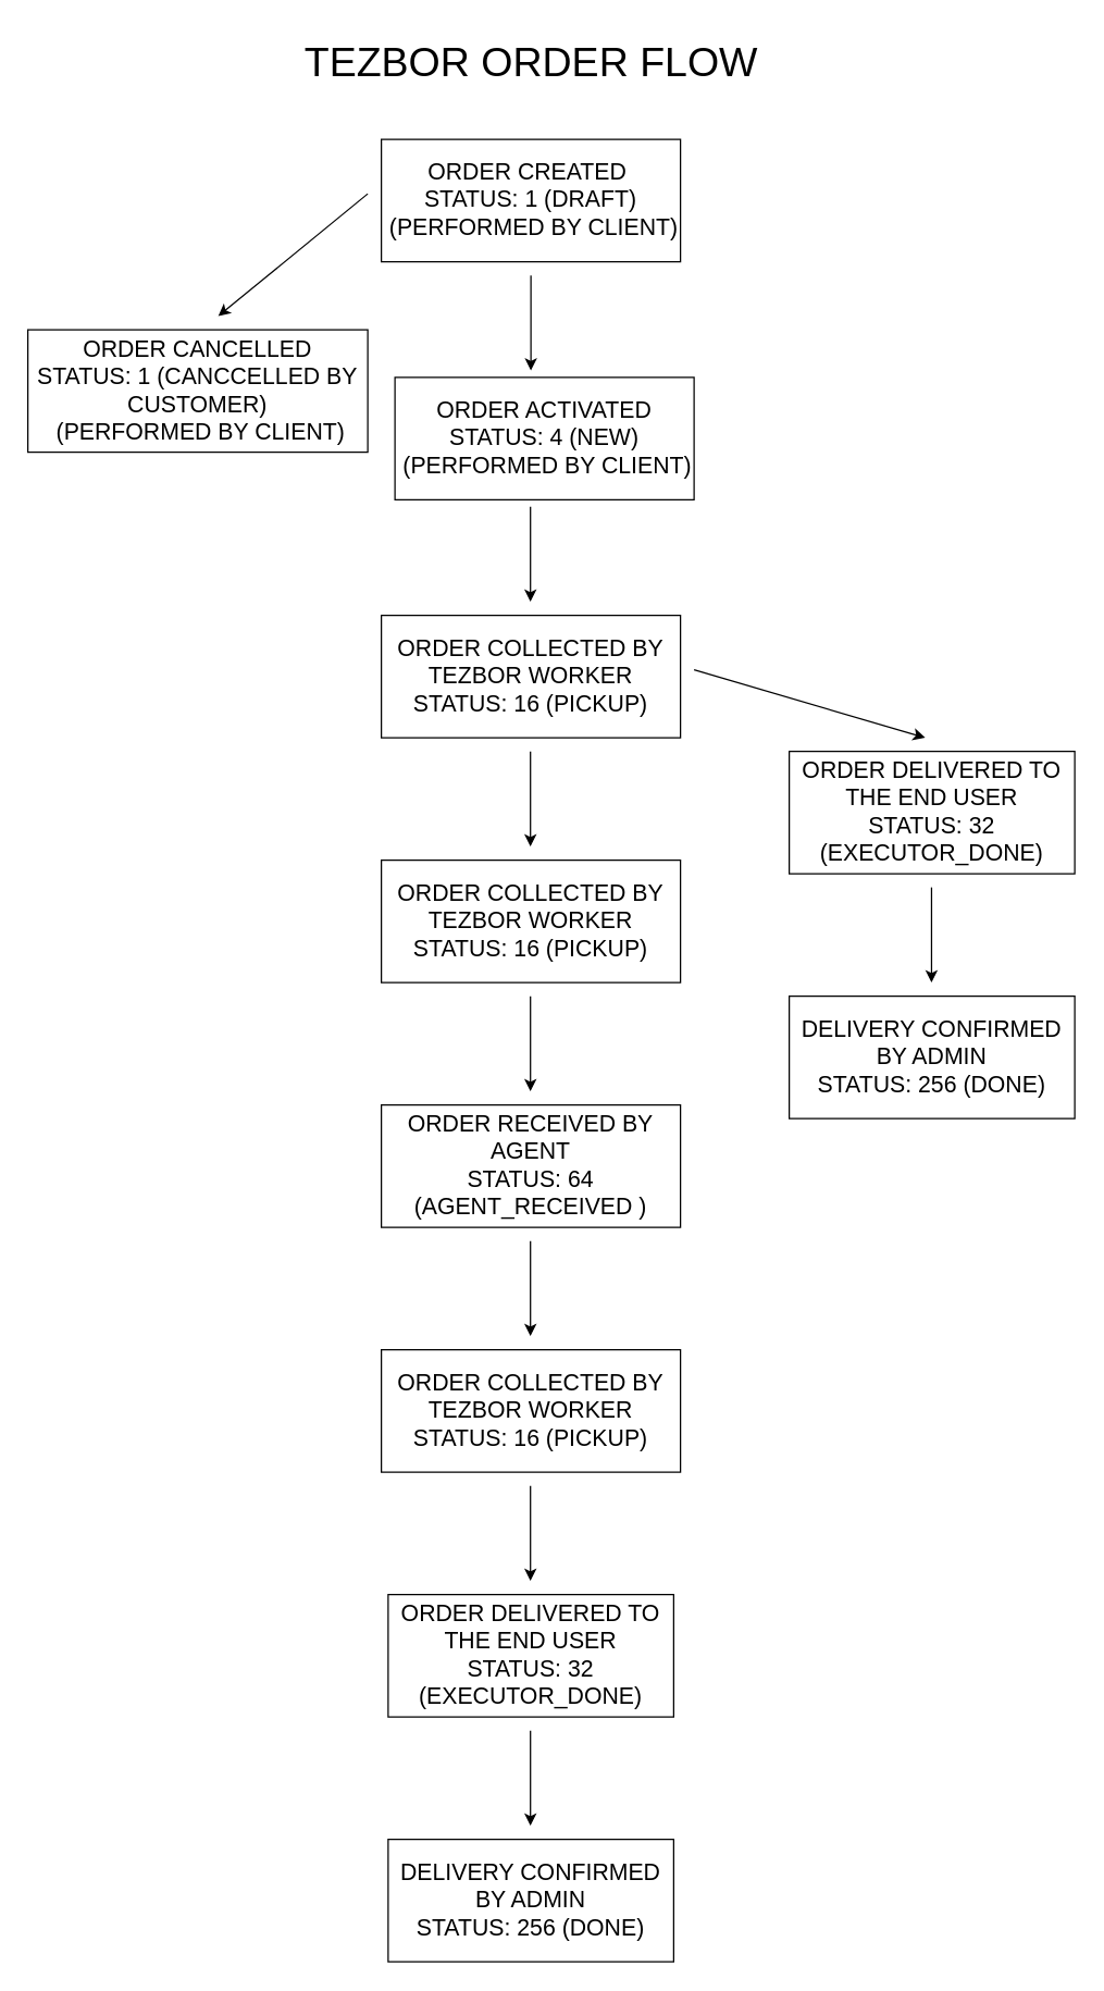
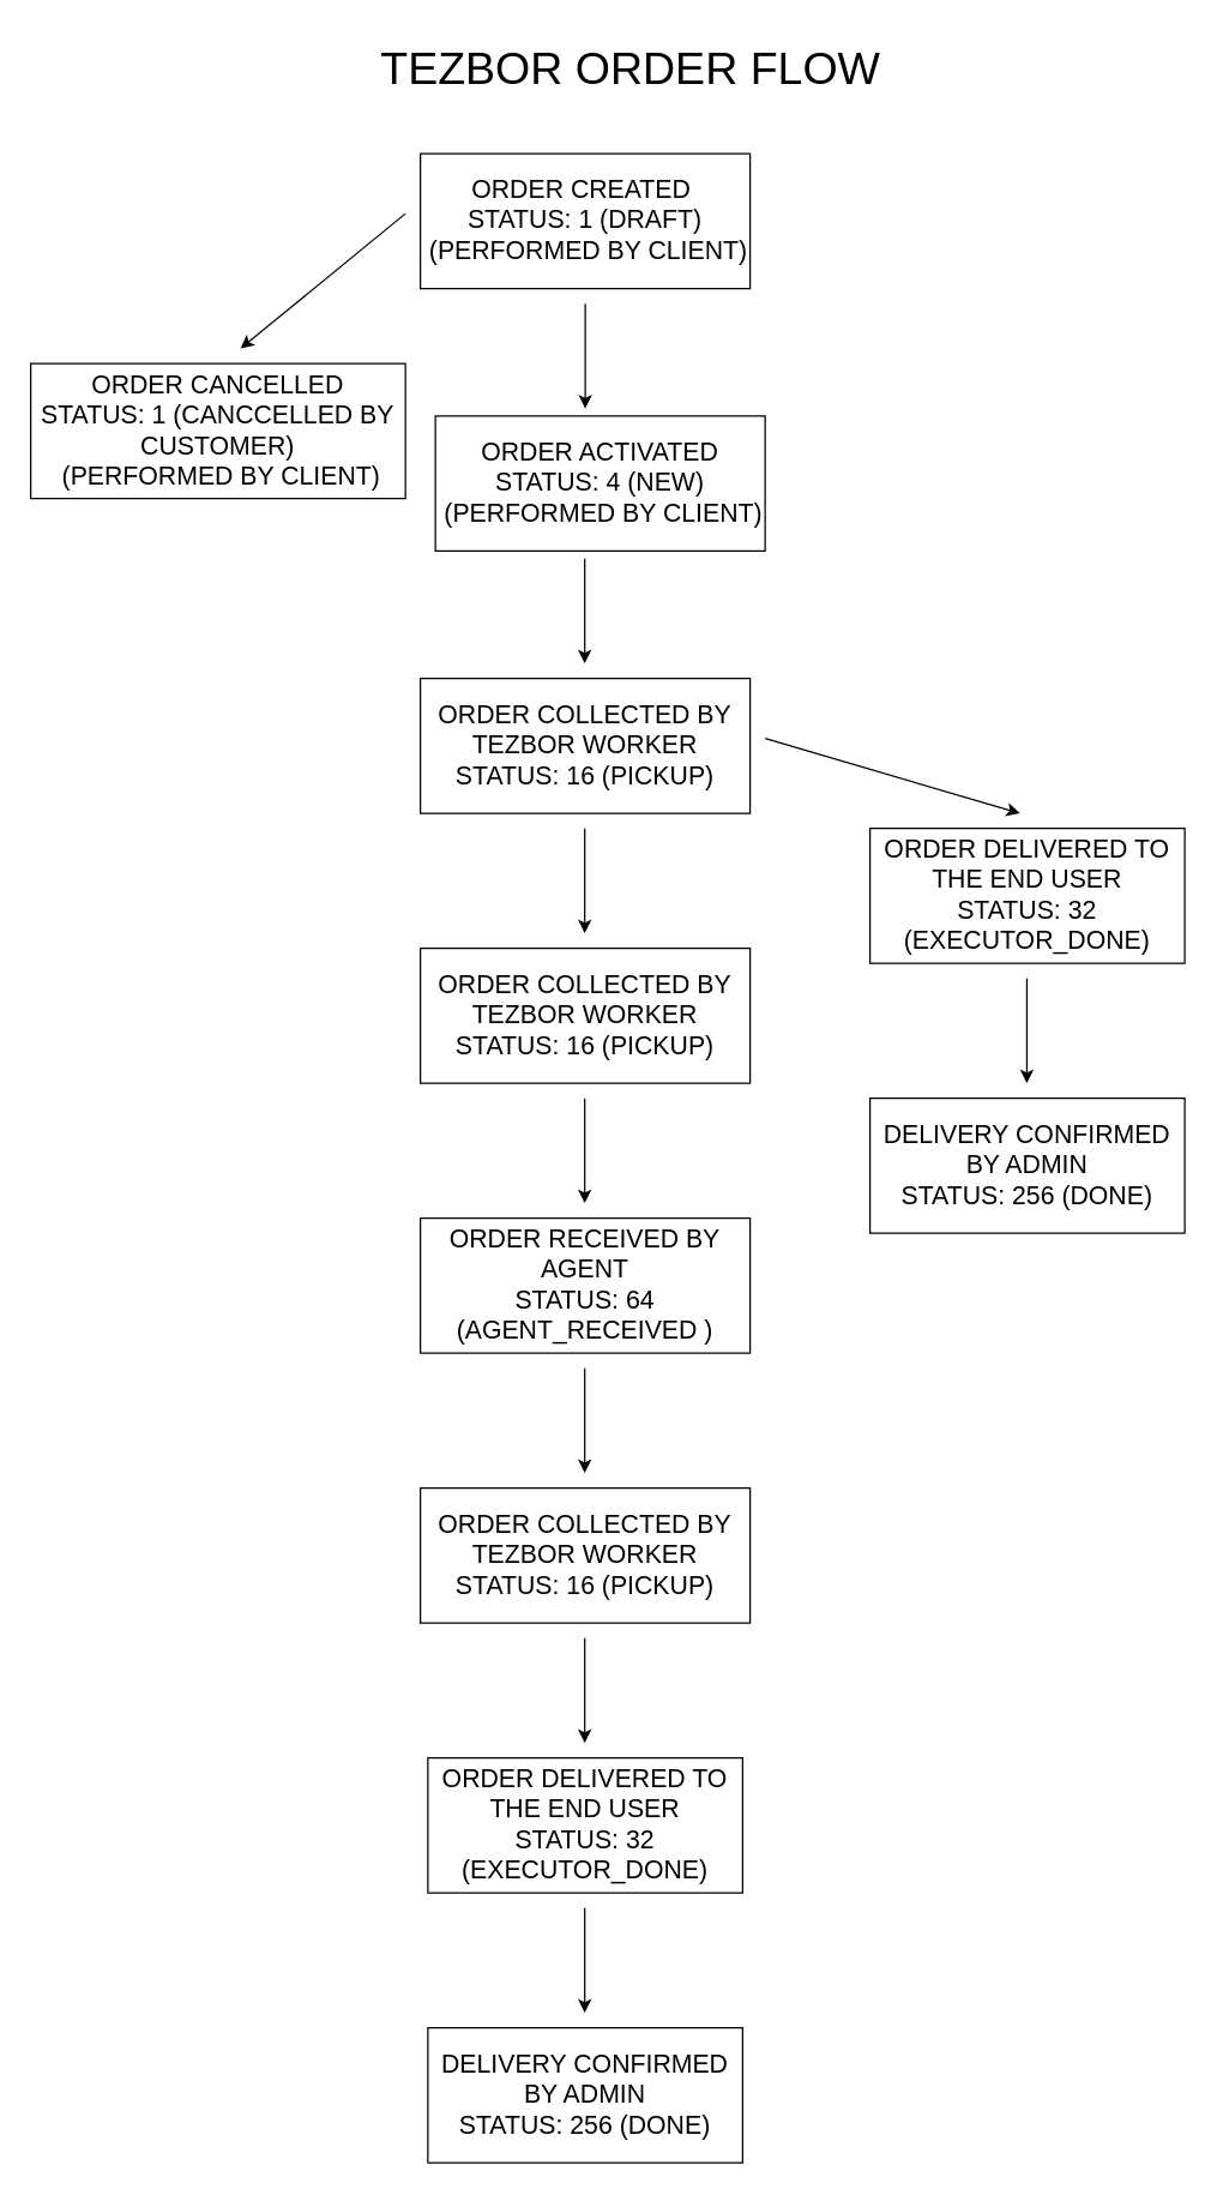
- <mxCell id="23" value="&lt;div style=&quot;font-size: 13px;&quot;&gt;&lt;font style=&quot;font-size: 30px;&quot;&gt;TEZBOR ORDER FLOW&lt;/font&gt;&lt;/div&gt;" style="text;html=1;align=center;verticalAlign=middle;resizable=0;points=[];autosize=1;strokeColor=none;fillColor=none;" parent="1" vertex="1"><mxGeometry x="210" y="20" width="360" height="50" as="geometry" /></mxCell>
+ <mxCell id="23" value="&lt;div style=&quot;font-size: 13px;&quot;&gt;&lt;font style=&quot;font-size: 30px;&quot;&gt;TEZBOR ORDER FLOW&lt;/font&gt;&lt;/div&gt;" style="text;html=1;align=center;verticalAlign=middle;resizable=0;points=[];autosize=1;strokeColor=none;fillColor=none;" parent="1" vertex="1"><mxGeometry x="240" y="20" width="360" height="50" as="geometry" /></mxCell>
